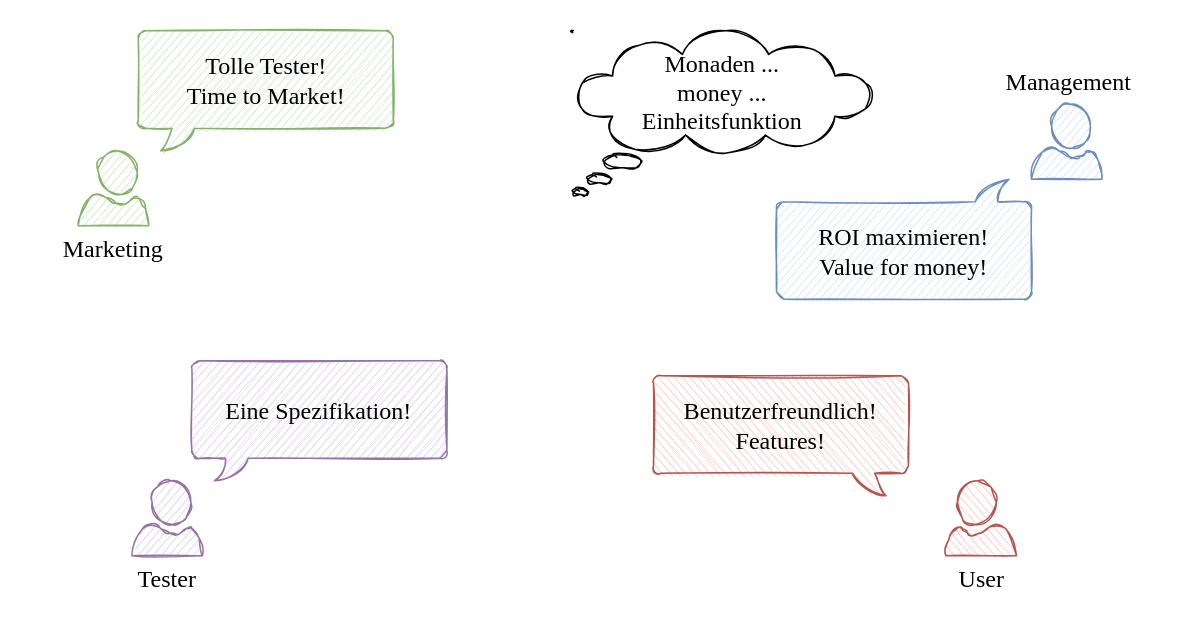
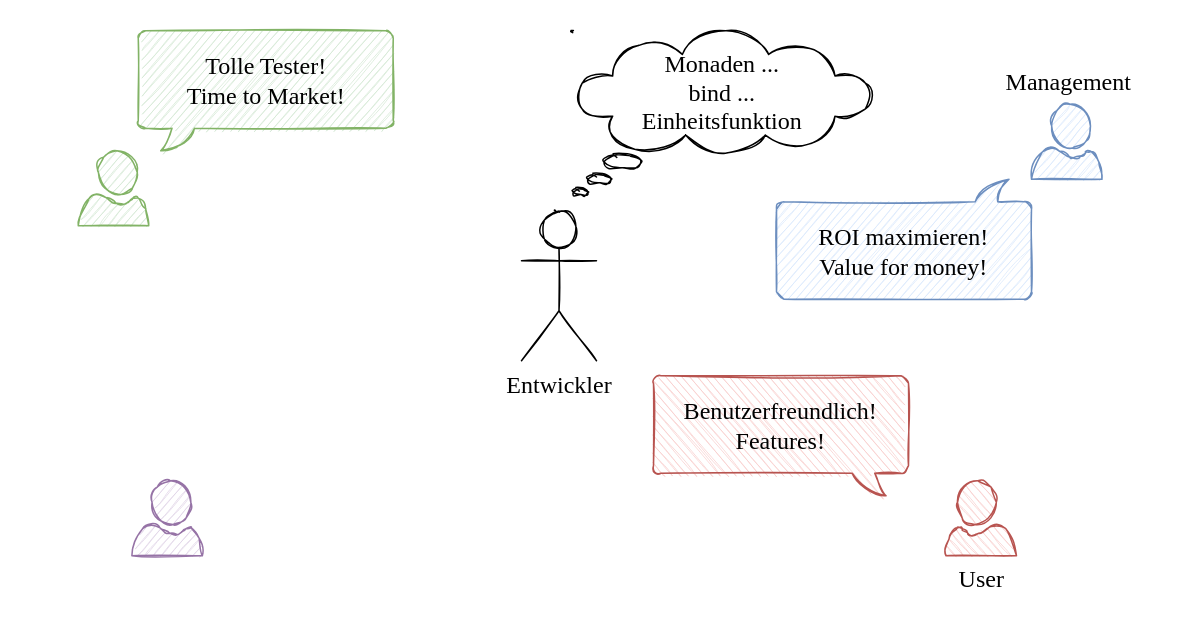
- <mxCell id="16" value="Monaden ...&lt;br&gt;money ...&lt;br&gt;Einheitsfunktion" style="text;html=1;strokeColor=none;fillColor=none;align=center;verticalAlign=middle;whiteSpace=wrap;rounded=0;sketch=1;fontFamily=Comic Sans MS;fontSize=16;fontColor=#000000;" vertex="1" parent="1"><mxGeometry x="401" y="31" width="160" height="60" as="geometry" /></mxCell>
+ <mxCell id="16" value="Monaden ...&lt;br&gt;bind ...&lt;br&gt;Einheitsfunktion" style="text;html=1;strokeColor=none;fillColor=none;align=center;verticalAlign=middle;whiteSpace=wrap;rounded=0;sketch=1;fontFamily=Comic Sans MS;fontSize=16;fontColor=#000000;" vertex="1" parent="1"><mxGeometry x="401" y="31" width="160" height="60" as="geometry" /></mxCell>
- <mxCell id="4" value="Marketing" style="text;html=1;strokeColor=none;fillColor=none;align=center;verticalAlign=middle;whiteSpace=wrap;rounded=0;fontFamily=Comic Sans MS;fontSize=16;fontColor=#000000;" vertex="1" parent="1"><mxGeometry x="20" y="150" width="110" height="30" as="geometry" /></mxCell>
+ <mxCell id="14" value="Entwickler" style="shape=umlActor;verticalLabelPosition=bottom;verticalAlign=top;html=1;outlineConnect=0;sketch=1;fontFamily=Comic Sans MS;fontSize=16;fontColor=#000000;" vertex="1" parent="1"><mxGeometry x="347" y="140" width="50" height="100" as="geometry" /></mxCell>
- <mxCell id="6" value="Eine Spezifikation!" style="whiteSpace=wrap;html=1;shape=mxgraph.basic.roundRectCallout;dx=30;dy=15;size=5;boundedLbl=1;fillColor=#e1d5e7;strokeColor=#9673a6;fontFamily=Comic Sans MS;fontSize=16;sketch=1;" vertex="1" parent="1"><mxGeometry x="127.25" y="240" width="170" height="80" as="geometry" /></mxCell>
- <mxCell id="7" value="Tester" style="text;html=1;strokeColor=none;fillColor=none;align=center;verticalAlign=middle;whiteSpace=wrap;rounded=0;fontFamily=Comic Sans MS;fontSize=16;fontColor=#000000;" vertex="1" parent="1"><mxGeometry x="55.75" y="370" width="110" height="30" as="geometry" /></mxCell>
